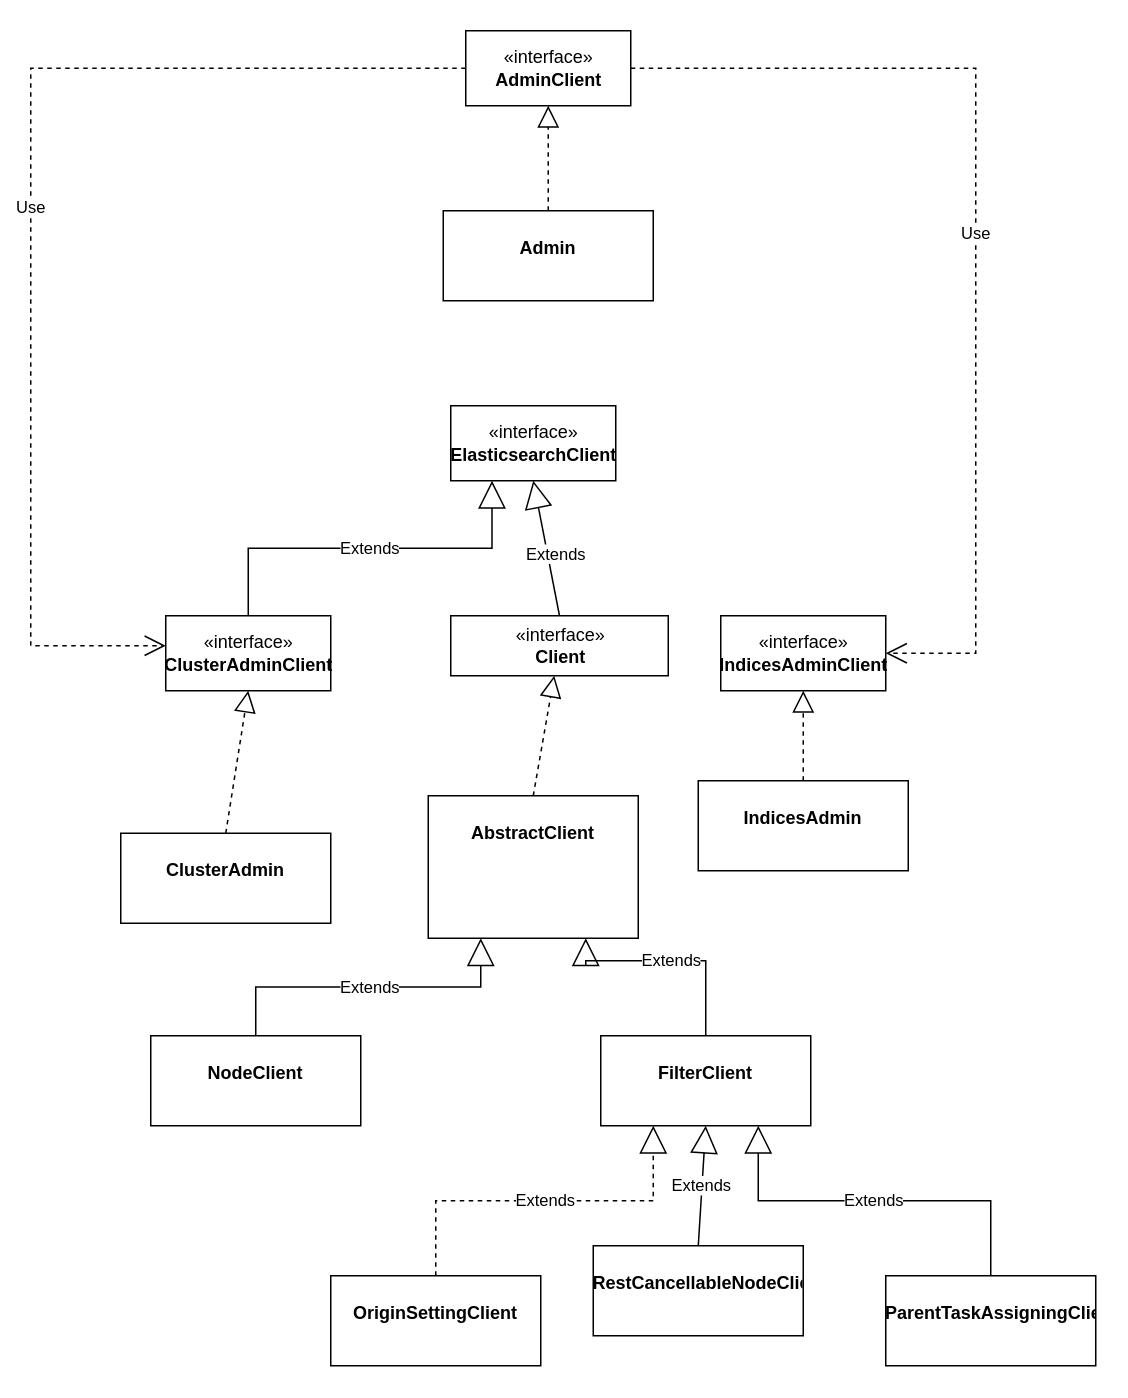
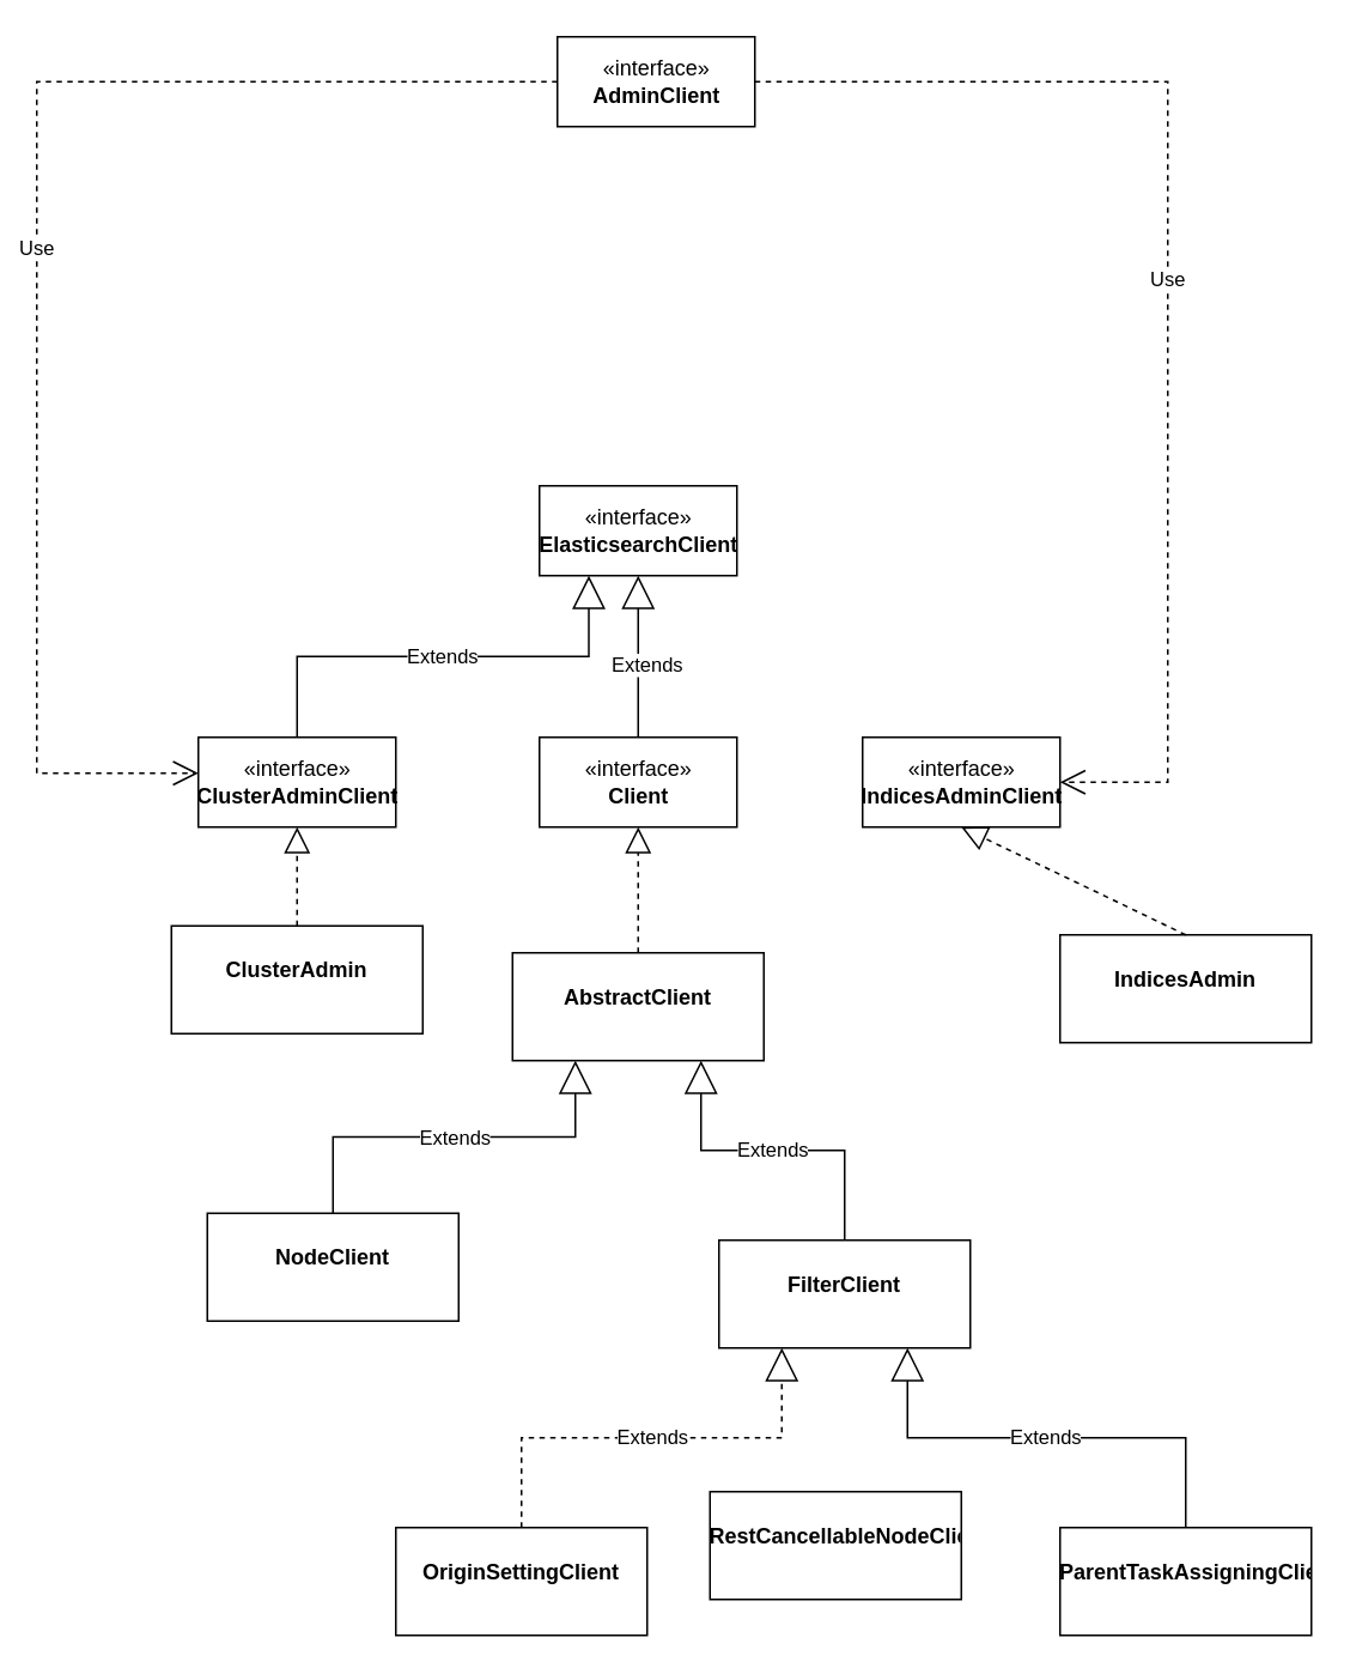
- <mxCell id="24" value="" style="endArrow=block;dashed=1;endFill=0;endSize=12;html=1;rounded=0;exitX=0.5;exitY=0;exitDx=0;exitDy=0;entryX=0.5;entryY=1;entryDx=0;entryDy=0;" edge="1" parent="1" source="23" target="20"><mxGeometry width="160" relative="1" as="geometry"><mxPoint x="320" y="50" as="sourcePoint" /><mxPoint x="480" y="50" as="targetPoint" /></mxGeometry></mxCell>
- <mxCell id="23" value="&lt;p style=&quot;margin: 0px ; margin-top: 4px ; text-align: center&quot;&gt;&lt;br&gt;&lt;b&gt;Admin&lt;/b&gt;&lt;br&gt;&lt;/p&gt;" style="verticalAlign=top;align=left;overflow=fill;fontSize=12;fontFamily=Helvetica;html=1;" vertex="1" parent="1"><mxGeometry x="295" y="140" width="140" height="60" as="geometry" /></mxCell>
- <mxCell id="3" value="«interface»&lt;br&gt;&lt;b&gt;Client&lt;/b&gt;" style="html=1;" parent="1" vertex="1"><mxGeometry x="300" y="410" width="145" height="40" as="geometry" /></mxCell>
+ <mxCell id="3" value="«interface»&lt;br&gt;&lt;b&gt;Client&lt;/b&gt;" style="html=1;" parent="1" vertex="1"><mxGeometry x="300" y="410" width="110" height="50" as="geometry" /></mxCell>
- <mxCell id="27" value="&lt;p style=&quot;margin: 0px ; margin-top: 4px ; text-align: center&quot;&gt;&lt;br&gt;&lt;b&gt;IndicesAdmin&lt;/b&gt;&lt;br&gt;&lt;/p&gt;" style="verticalAlign=top;align=left;overflow=fill;fontSize=12;fontFamily=Helvetica;html=1;" vertex="1" parent="1"><mxGeometry x="465" y="520" width="140" height="60" as="geometry" /></mxCell>
+ <mxCell id="27" value="&lt;p style=&quot;margin: 0px ; margin-top: 4px ; text-align: center&quot;&gt;&lt;br&gt;&lt;b&gt;IndicesAdmin&lt;/b&gt;&lt;br&gt;&lt;/p&gt;" style="verticalAlign=top;align=left;overflow=fill;fontSize=12;fontFamily=Helvetica;html=1;" vertex="1" parent="1"><mxGeometry x="590" y="520" width="140" height="60" as="geometry" /></mxCell>
- <mxCell id="8" value="&lt;p style=&quot;margin: 0px ; margin-top: 4px ; text-align: center&quot;&gt;&lt;br&gt;&lt;b&gt;AbstractClient&lt;/b&gt;&lt;br&gt;&lt;/p&gt;" style="verticalAlign=top;align=left;overflow=fill;fontSize=12;fontFamily=Helvetica;html=1;" parent="1" vertex="1"><mxGeometry x="285" y="530" width="140" height="95" as="geometry" /></mxCell>
+ <mxCell id="8" value="&lt;p style=&quot;margin: 0px ; margin-top: 4px ; text-align: center&quot;&gt;&lt;br&gt;&lt;b&gt;AbstractClient&lt;/b&gt;&lt;br&gt;&lt;/p&gt;" style="verticalAlign=top;align=left;overflow=fill;fontSize=12;fontFamily=Helvetica;html=1;" parent="1" vertex="1"><mxGeometry x="285" y="530" width="140" height="60" as="geometry" /></mxCell>
- <mxCell id="25" value="&lt;p style=&quot;margin: 0px ; margin-top: 4px ; text-align: center&quot;&gt;&lt;br&gt;&lt;b&gt;ClusterAdmin&lt;/b&gt;&lt;br&gt;&lt;/p&gt;" style="verticalAlign=top;align=left;overflow=fill;fontSize=12;fontFamily=Helvetica;html=1;" vertex="1" parent="1"><mxGeometry x="80" y="555" width="140" height="60" as="geometry" /></mxCell>
+ <mxCell id="25" value="&lt;p style=&quot;margin: 0px ; margin-top: 4px ; text-align: center&quot;&gt;&lt;br&gt;&lt;b&gt;ClusterAdmin&lt;/b&gt;&lt;br&gt;&lt;/p&gt;" style="verticalAlign=top;align=left;overflow=fill;fontSize=12;fontFamily=Helvetica;html=1;" vertex="1" parent="1"><mxGeometry x="95" y="515" width="140" height="60" as="geometry" /></mxCell>
- <mxCell id="10" value="&lt;p style=&quot;margin: 0px ; margin-top: 4px ; text-align: center&quot;&gt;&lt;br&gt;&lt;b&gt;NodeClient&lt;/b&gt;&lt;/p&gt;" style="verticalAlign=top;align=left;overflow=fill;fontSize=12;fontFamily=Helvetica;html=1;" parent="1" vertex="1"><mxGeometry x="100" y="690" width="140" height="60" as="geometry" /></mxCell>
+ <mxCell id="10" value="&lt;p style=&quot;margin: 0px ; margin-top: 4px ; text-align: center&quot;&gt;&lt;br&gt;&lt;b&gt;NodeClient&lt;/b&gt;&lt;/p&gt;" style="verticalAlign=top;align=left;overflow=fill;fontSize=12;fontFamily=Helvetica;html=1;" parent="1" vertex="1"><mxGeometry x="115" y="675" width="140" height="60" as="geometry" /></mxCell>
- <mxCell id="19" value="Extends" style="endArrow=block;endSize=16;endFill=0;html=1;rounded=0;exitX=0.5;exitY=0;exitDx=0;exitDy=0;entryX=0.5;entryY=1;entryDx=0;entryDy=0;" parent="1" source="18" target="12" edge="1"><mxGeometry width="160" relative="1" as="geometry"><mxPoint x="310" y="870" as="sourcePoint" /><mxPoint x="470" y="870" as="targetPoint" /></mxGeometry></mxCell>
